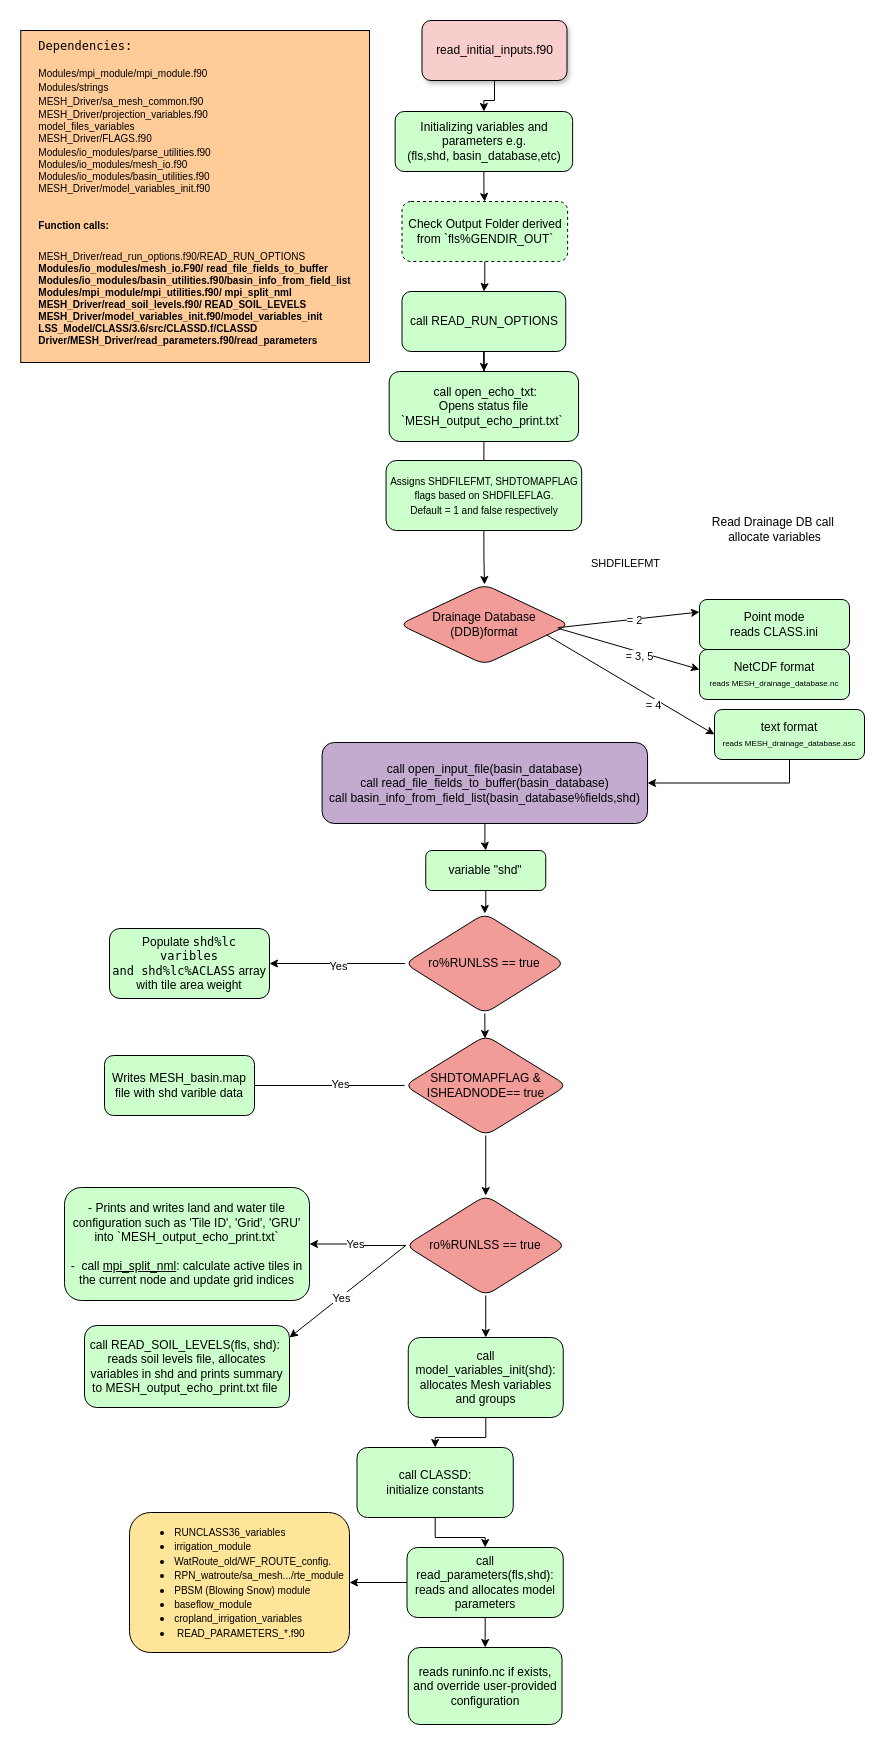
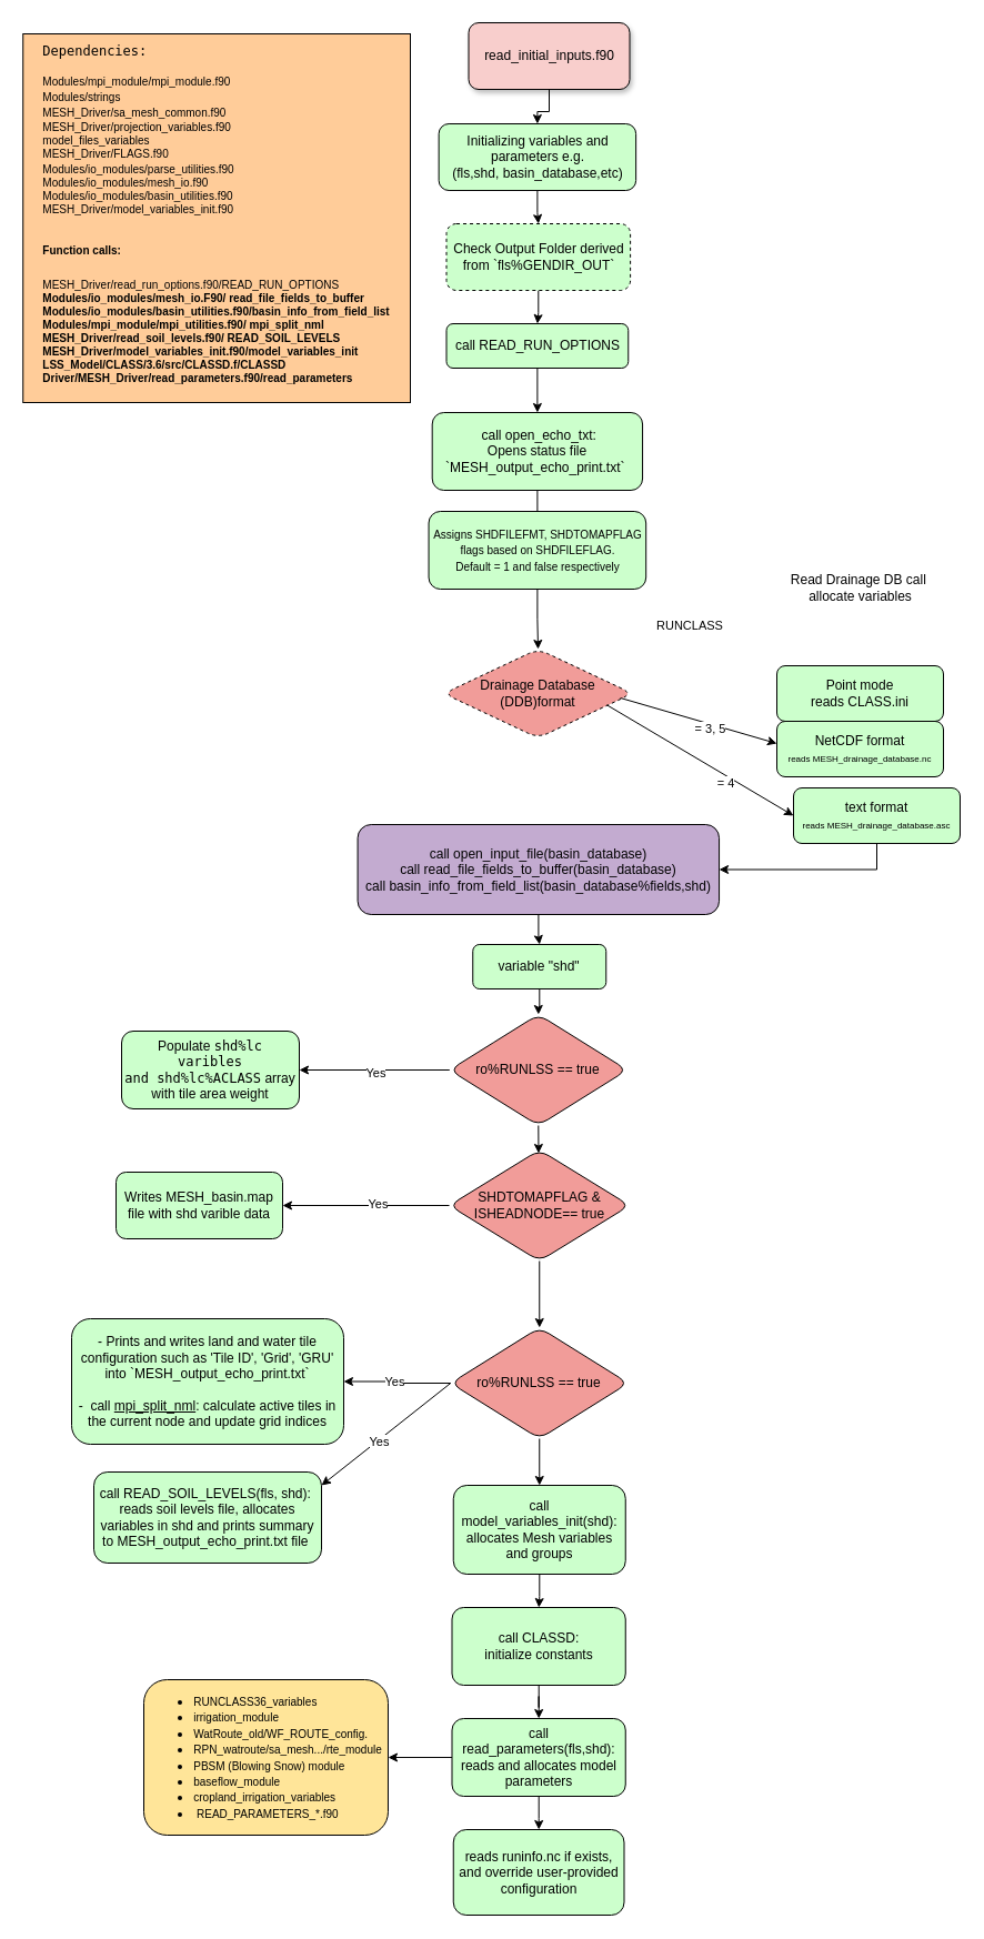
- <mxCell id="46" value="call&amp;nbsp;READ_RUN_OPTIONS" style="whiteSpace=wrap;html=1;rounded=1;fillColor=#CCFFCC;" vertex="1" parent="1"><mxGeometry x="401.5" y="291" width="163.75" height="60" as="geometry" /></mxCell>
+ <mxCell id="46" value="call&amp;nbsp;READ_RUN_OPTIONS" style="whiteSpace=wrap;html=1;rounded=1;fillColor=#CCFFCC;" vertex="1" parent="1"><mxGeometry x="401.5" y="291" width="163.75" height="40" as="geometry" /></mxCell>
- <mxCell id="12" value="&lt;span style=&quot;color: rgb(0, 0, 0); font-family: Helvetica; font-size: 11px; font-style: normal; font-variant-ligatures: normal; font-variant-caps: normal; font-weight: 400; letter-spacing: normal; orphans: 2; text-align: center; text-indent: 0px; text-transform: none; widows: 2; word-spacing: 0px; -webkit-text-stroke-width: 0px; white-space: nowrap; background-color: rgb(255, 255, 255); text-decoration-thickness: initial; text-decoration-style: initial; text-decoration-color: initial; display: inline !important; float: none;&quot;&gt;SHDFILEFMT&lt;/span&gt;" style="text;whiteSpace=wrap;html=1;" parent="1" vertex="1"><mxGeometry x="589" y="549" width="80" height="20" as="geometry" /></mxCell>
+ <mxCell id="12" value="&lt;span style=&quot;color: rgb(0, 0, 0); font-family: Helvetica; font-size: 11px; font-style: normal; font-variant-ligatures: normal; font-variant-caps: normal; font-weight: 400; letter-spacing: normal; orphans: 2; text-align: center; text-indent: 0px; text-transform: none; widows: 2; word-spacing: 0px; -webkit-text-stroke-width: 0px; white-space: nowrap; background-color: rgb(255, 255, 255); text-decoration-thickness: initial; text-decoration-style: initial; text-decoration-color: initial; display: inline !important; float: none;&quot;&gt;RUNCLASS&lt;/span&gt;" style="text;whiteSpace=wrap;html=1;" parent="1" vertex="1"><mxGeometry x="589" y="549" width="80" height="20" as="geometry" /></mxCell>
- <mxCell id="7" value="= 2" style="rounded=0;orthogonalLoop=1;jettySize=auto;html=1;entryX=0;entryY=0.25;entryDx=0;entryDy=0;exitX=0.931;exitY=0.54;exitDx=0;exitDy=0;exitPerimeter=0;" parent="1" source="4" target="5" edge="1"><mxGeometry x="0.079" y="-1" relative="1" as="geometry"><mxPoint x="569" y="609" as="sourcePoint" /><mxPoint x="699" y="625.5" as="targetPoint" /><mxPoint as="offset" /></mxGeometry></mxCell>
- <mxCell id="4" value="Drainage Database (DDB)format" style="rhombus;whiteSpace=wrap;html=1;rounded=1;fillColor=#F19C99;" parent="1" vertex="1"><mxGeometry x="399" y="584" width="170" height="80" as="geometry" /></mxCell>
+ <mxCell id="4" value="Drainage Database (DDB)format" style="rhombus;whiteSpace=wrap;html=1;rounded=1;fillColor=#F19C99;dashed=1;" parent="1" vertex="1"><mxGeometry x="399" y="584" width="170" height="80" as="geometry" /></mxCell>
- <mxCell id="20" value="" style="edgeStyle=orthogonalEdgeStyle;rounded=0;orthogonalLoop=1;jettySize=auto;html=1;endArrow=none;" parent="1" source="23" target="25" edge="1"><mxGeometry relative="1" as="geometry" /></mxCell>
+ <mxCell id="20" value="" style="edgeStyle=orthogonalEdgeStyle;rounded=0;orthogonalLoop=1;jettySize=auto;html=1;" parent="1" source="23" target="25" edge="1"><mxGeometry relative="1" as="geometry" /></mxCell>
- <mxCell id="37" value="call CLASSD:&lt;div&gt;initialize constants&lt;/div&gt;" style="whiteSpace=wrap;html=1;rounded=1;fillColor=#CCFFCC;" parent="1" vertex="1"><mxGeometry x="356.5" y="1447" width="156.25" height="70" as="geometry" /></mxCell>
+ <mxCell id="37" value="call CLASSD:&lt;div&gt;initialize constants&lt;/div&gt;" style="whiteSpace=wrap;html=1;rounded=1;fillColor=#CCFFCC;" parent="1" vertex="1"><mxGeometry x="406.5" y="1447" width="156.25" height="70" as="geometry" /></mxCell>
